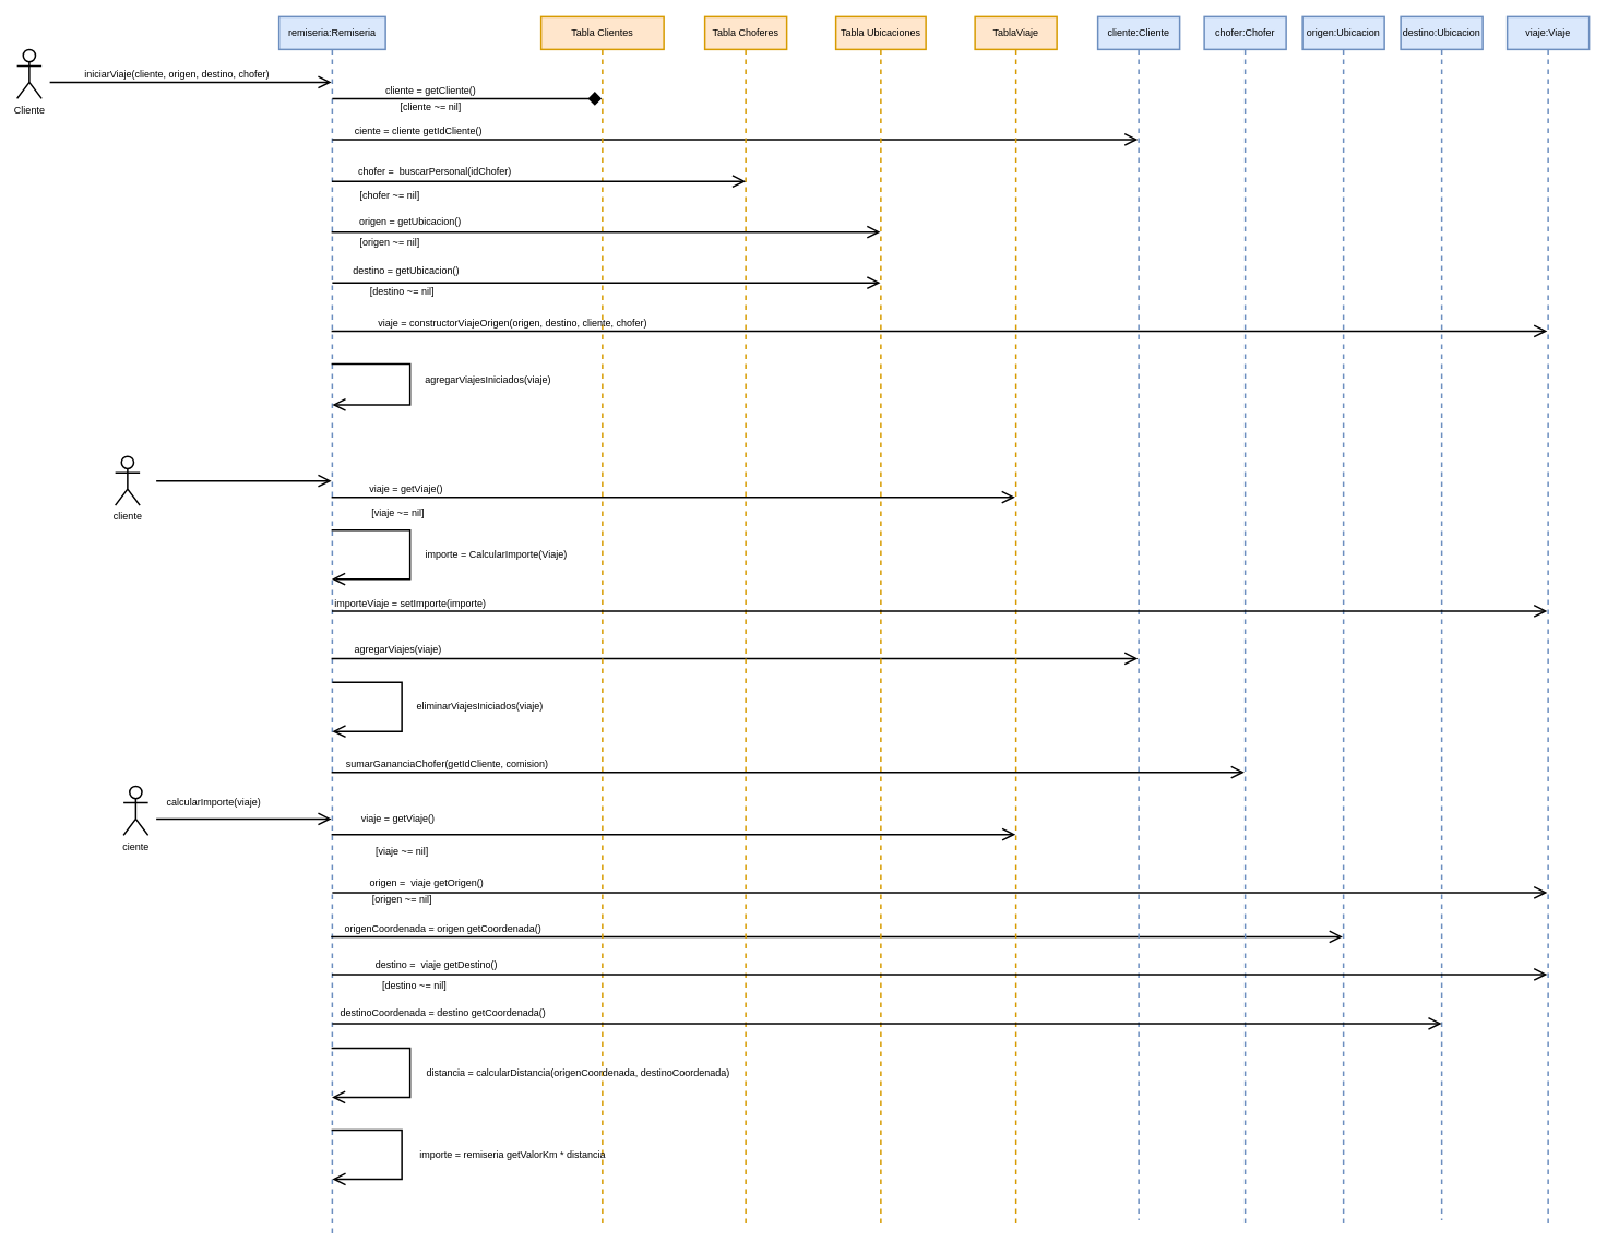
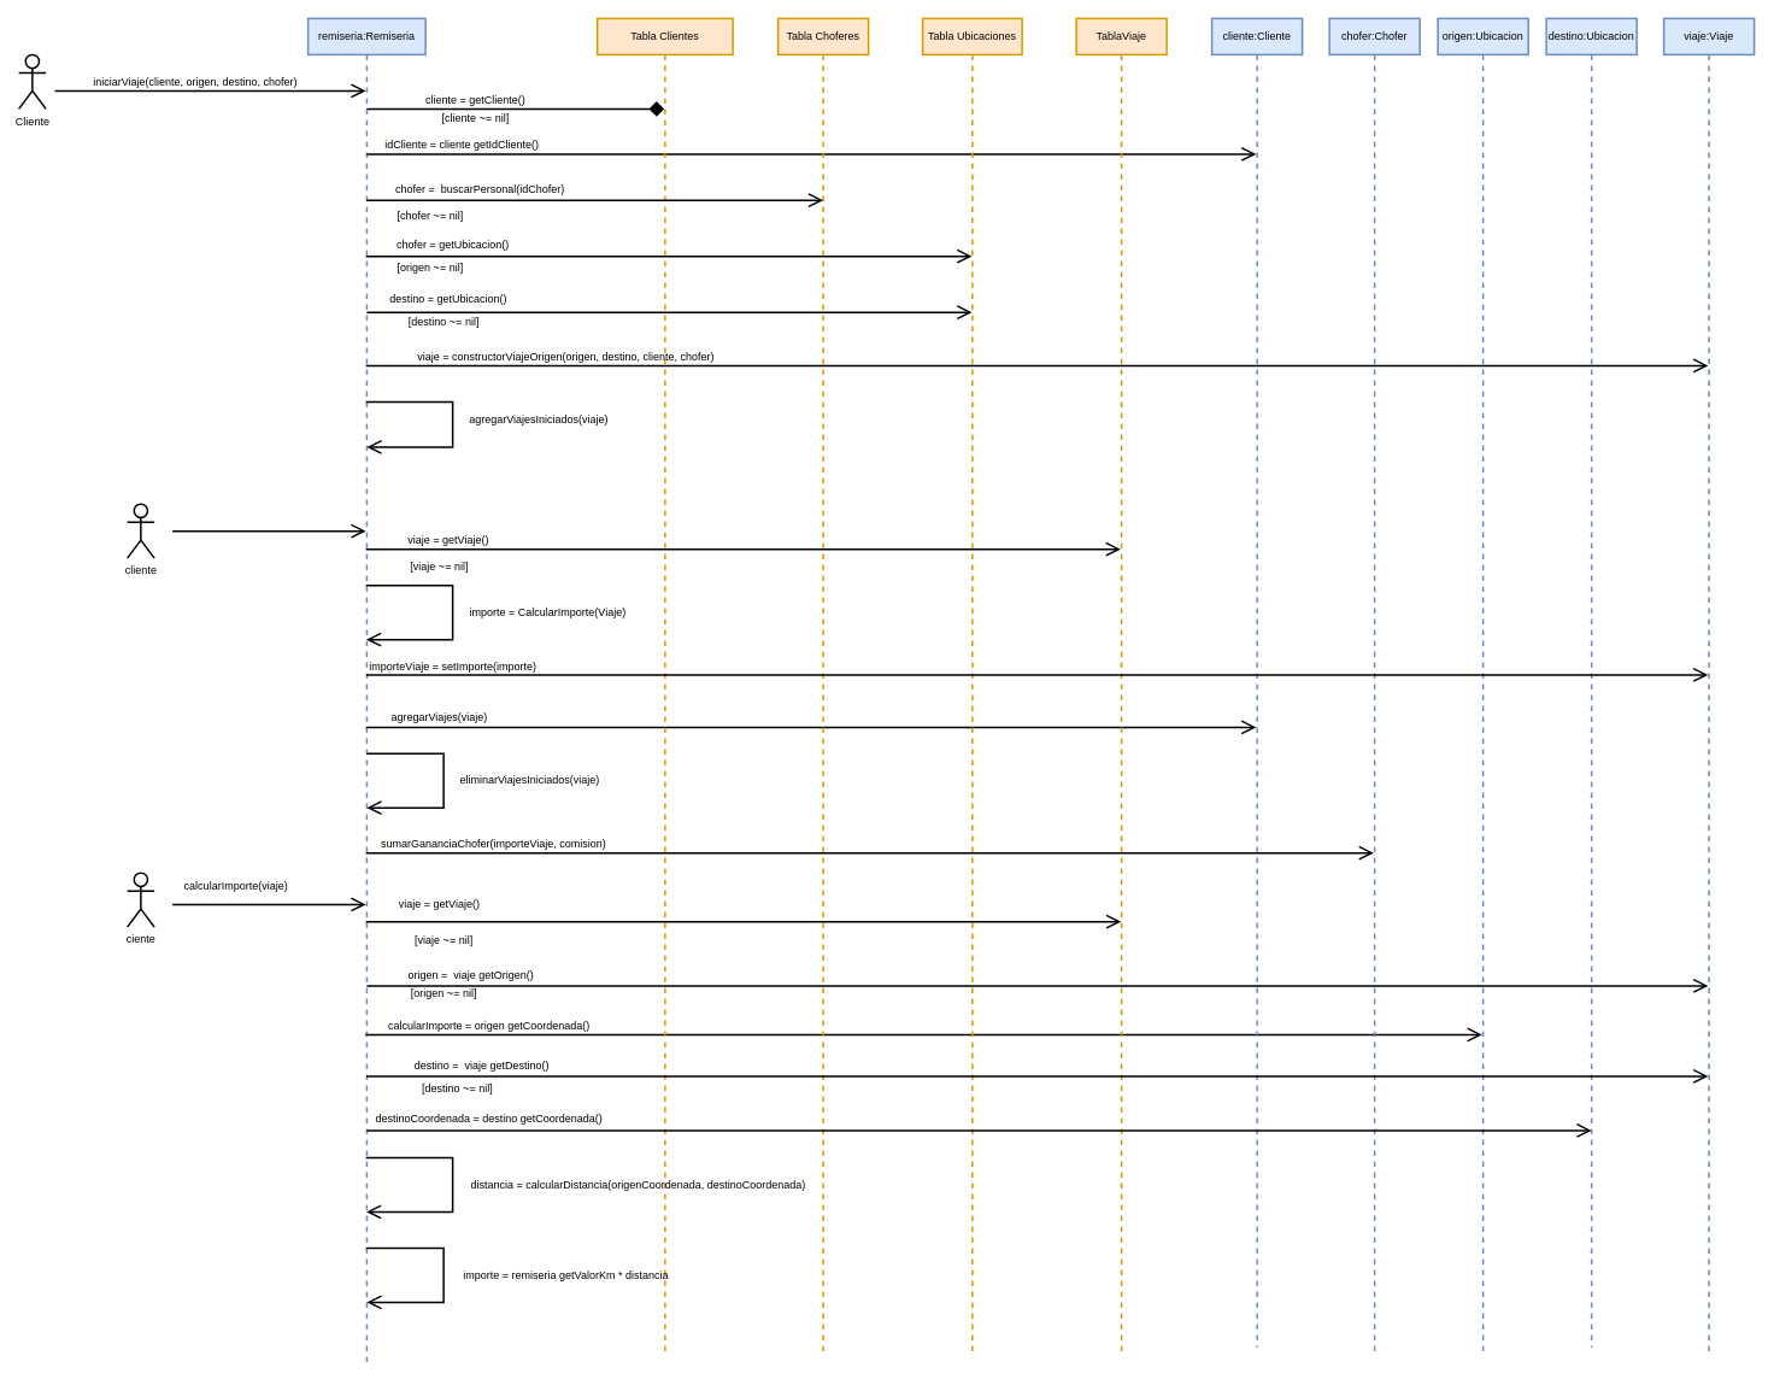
- <mxCell id="24" value="ciente = cliente getIdCliente()" style="text;html=1;align=center;verticalAlign=middle;resizable=0;points=[];autosize=1;strokeColor=none;fillColor=none;" parent="1" vertex="1"><mxGeometry x="415" y="150" width="190" height="20" as="geometry" /></mxCell>
+ <mxCell id="24" value="idCliente = cliente getIdCliente()" style="text;html=1;align=center;verticalAlign=middle;resizable=0;points=[];autosize=1;strokeColor=none;fillColor=none;" parent="1" vertex="1"><mxGeometry x="415" y="150" width="190" height="20" as="geometry" /></mxCell>
- <mxCell id="33" value="origen = getUbicacion()" style="text;html=1;align=center;verticalAlign=middle;resizable=0;points=[];autosize=1;strokeColor=none;fillColor=none;" parent="1" vertex="1"><mxGeometry x="430" y="261" width="140" height="20" as="geometry" /></mxCell>
+ <mxCell id="33" value="chofer = getUbicacion()" style="text;html=1;align=center;verticalAlign=middle;resizable=0;points=[];autosize=1;strokeColor=none;fillColor=none;" parent="1" vertex="1"><mxGeometry x="430" y="261" width="140" height="20" as="geometry" /></mxCell>
- <mxCell id="66" value="sumarGananciaChofer(getIdCliente, comision)" style="text;html=1;align=center;verticalAlign=middle;resizable=0;points=[];autosize=1;strokeColor=none;fillColor=none;" parent="1" vertex="1"><mxGeometry x="415" y="923" width="260" height="20" as="geometry" /></mxCell>
+ <mxCell id="66" value="sumarGananciaChofer(importeViaje, comision)" style="text;html=1;align=center;verticalAlign=middle;resizable=0;points=[];autosize=1;strokeColor=none;fillColor=none;" parent="1" vertex="1"><mxGeometry x="415" y="923" width="260" height="20" as="geometry" /></mxCell>
- <mxCell id="47" value="ciente" style="shape=umlActor;verticalLabelPosition=bottom;verticalAlign=top;html=1;strokeWidth=2;" parent="1" vertex="1"><mxGeometry x="150" y="960" width="30" height="60" as="geometry" /></mxCell>
+ <mxCell id="47" value="ciente" style="shape=umlActor;verticalLabelPosition=bottom;verticalAlign=top;html=1;strokeWidth=2;" parent="1" vertex="1"><mxGeometry x="140" y="965" width="30" height="60" as="geometry" /></mxCell>
- <mxCell id="55" value="origenCoordenada = origen getCoordenada()" style="text;html=1;align=center;verticalAlign=middle;resizable=0;points=[];autosize=1;strokeColor=none;fillColor=none;" parent="1" vertex="1"><mxGeometry x="410" y="1124" width="260" height="20" as="geometry" /></mxCell>
+ <mxCell id="55" value="calcularImporte = origen getCoordenada()" style="text;html=1;align=center;verticalAlign=middle;resizable=0;points=[];autosize=1;strokeColor=none;fillColor=none;" parent="1" vertex="1"><mxGeometry x="410" y="1124" width="260" height="20" as="geometry" /></mxCell>
